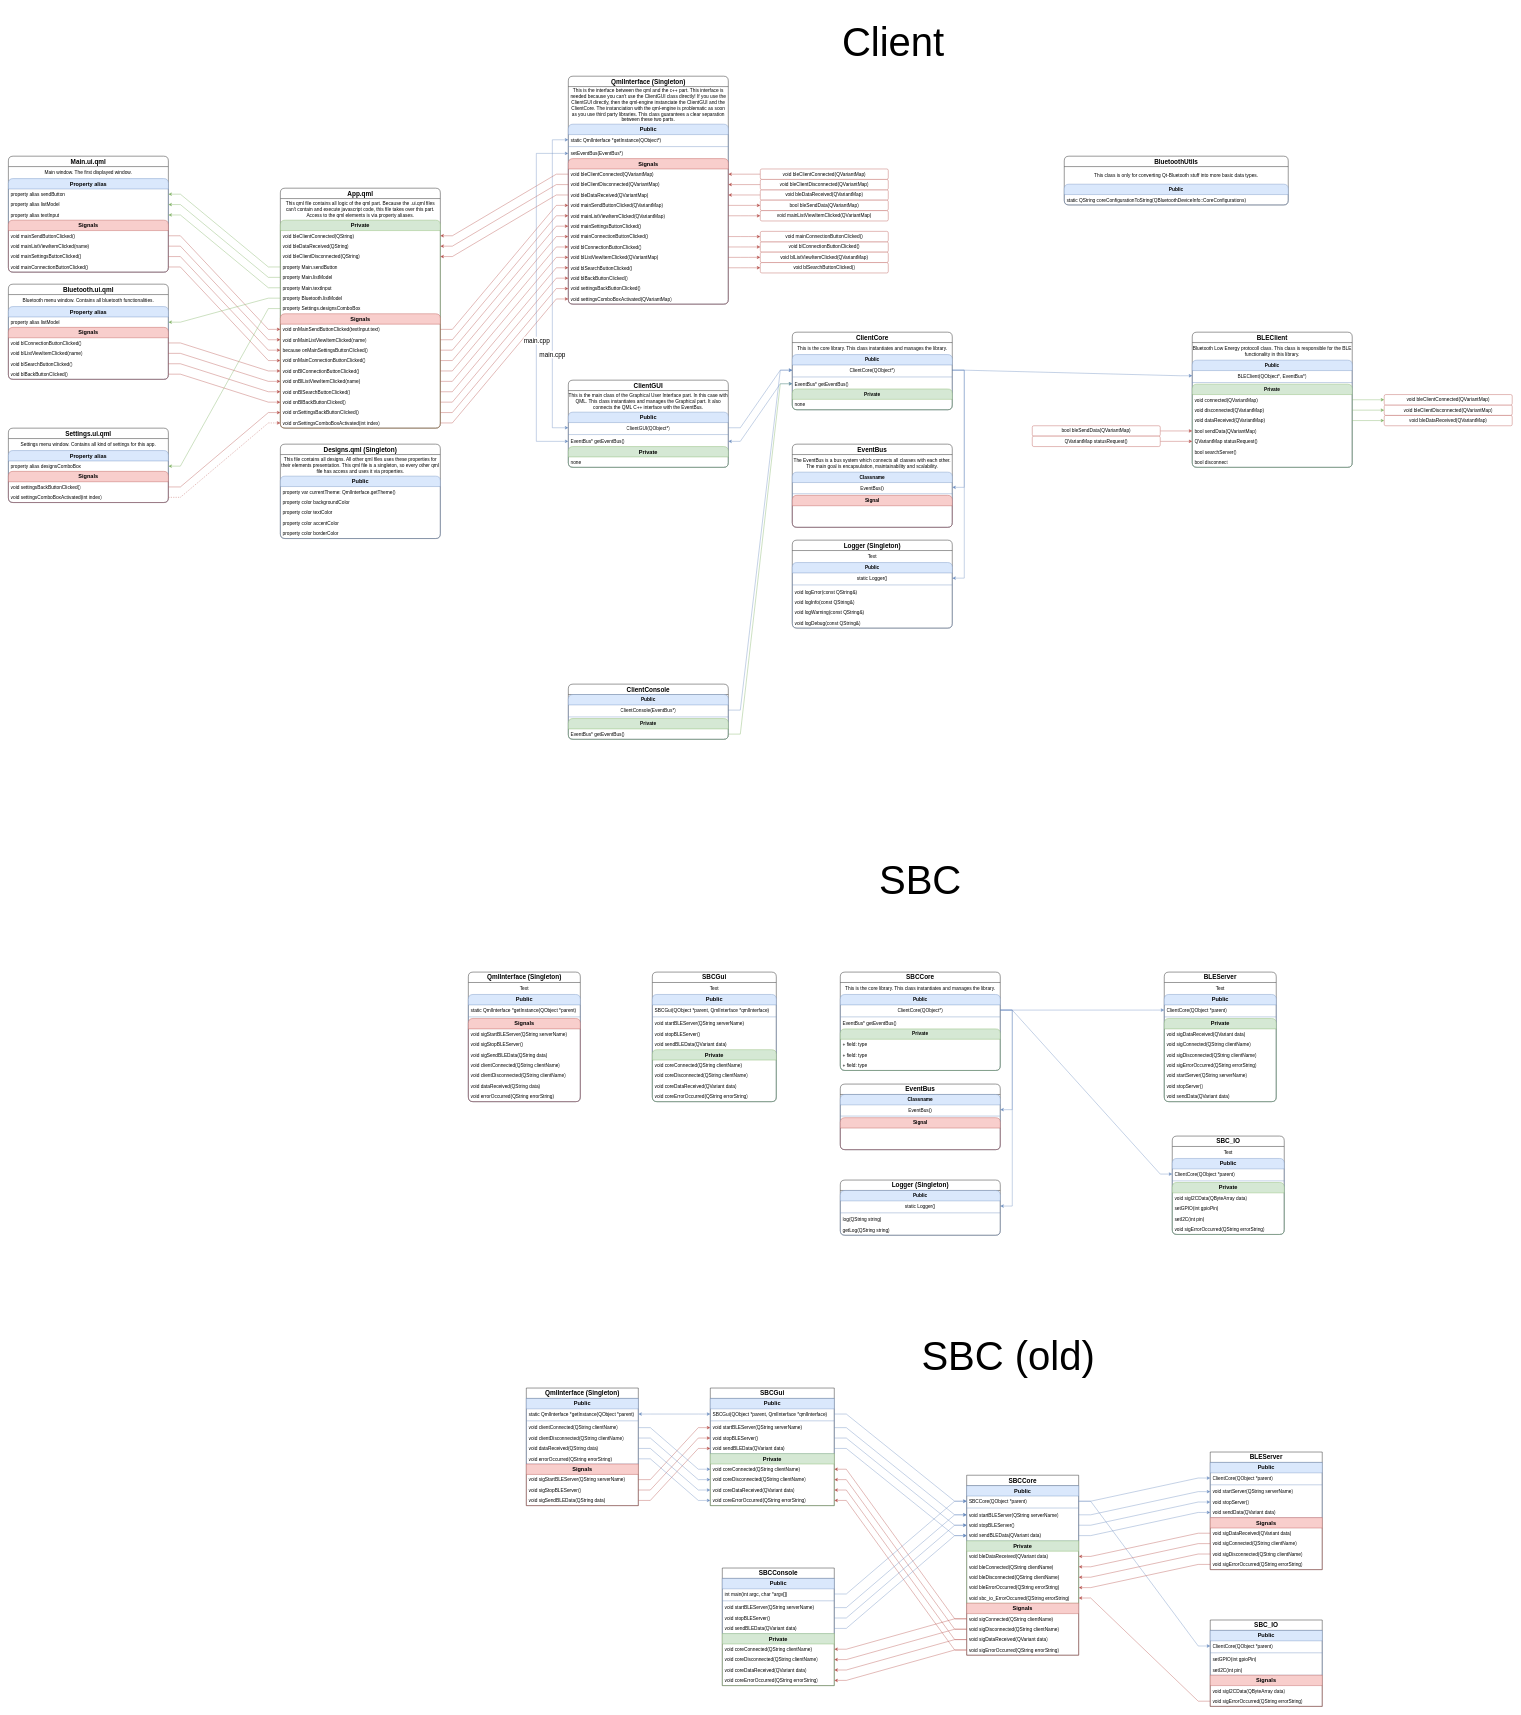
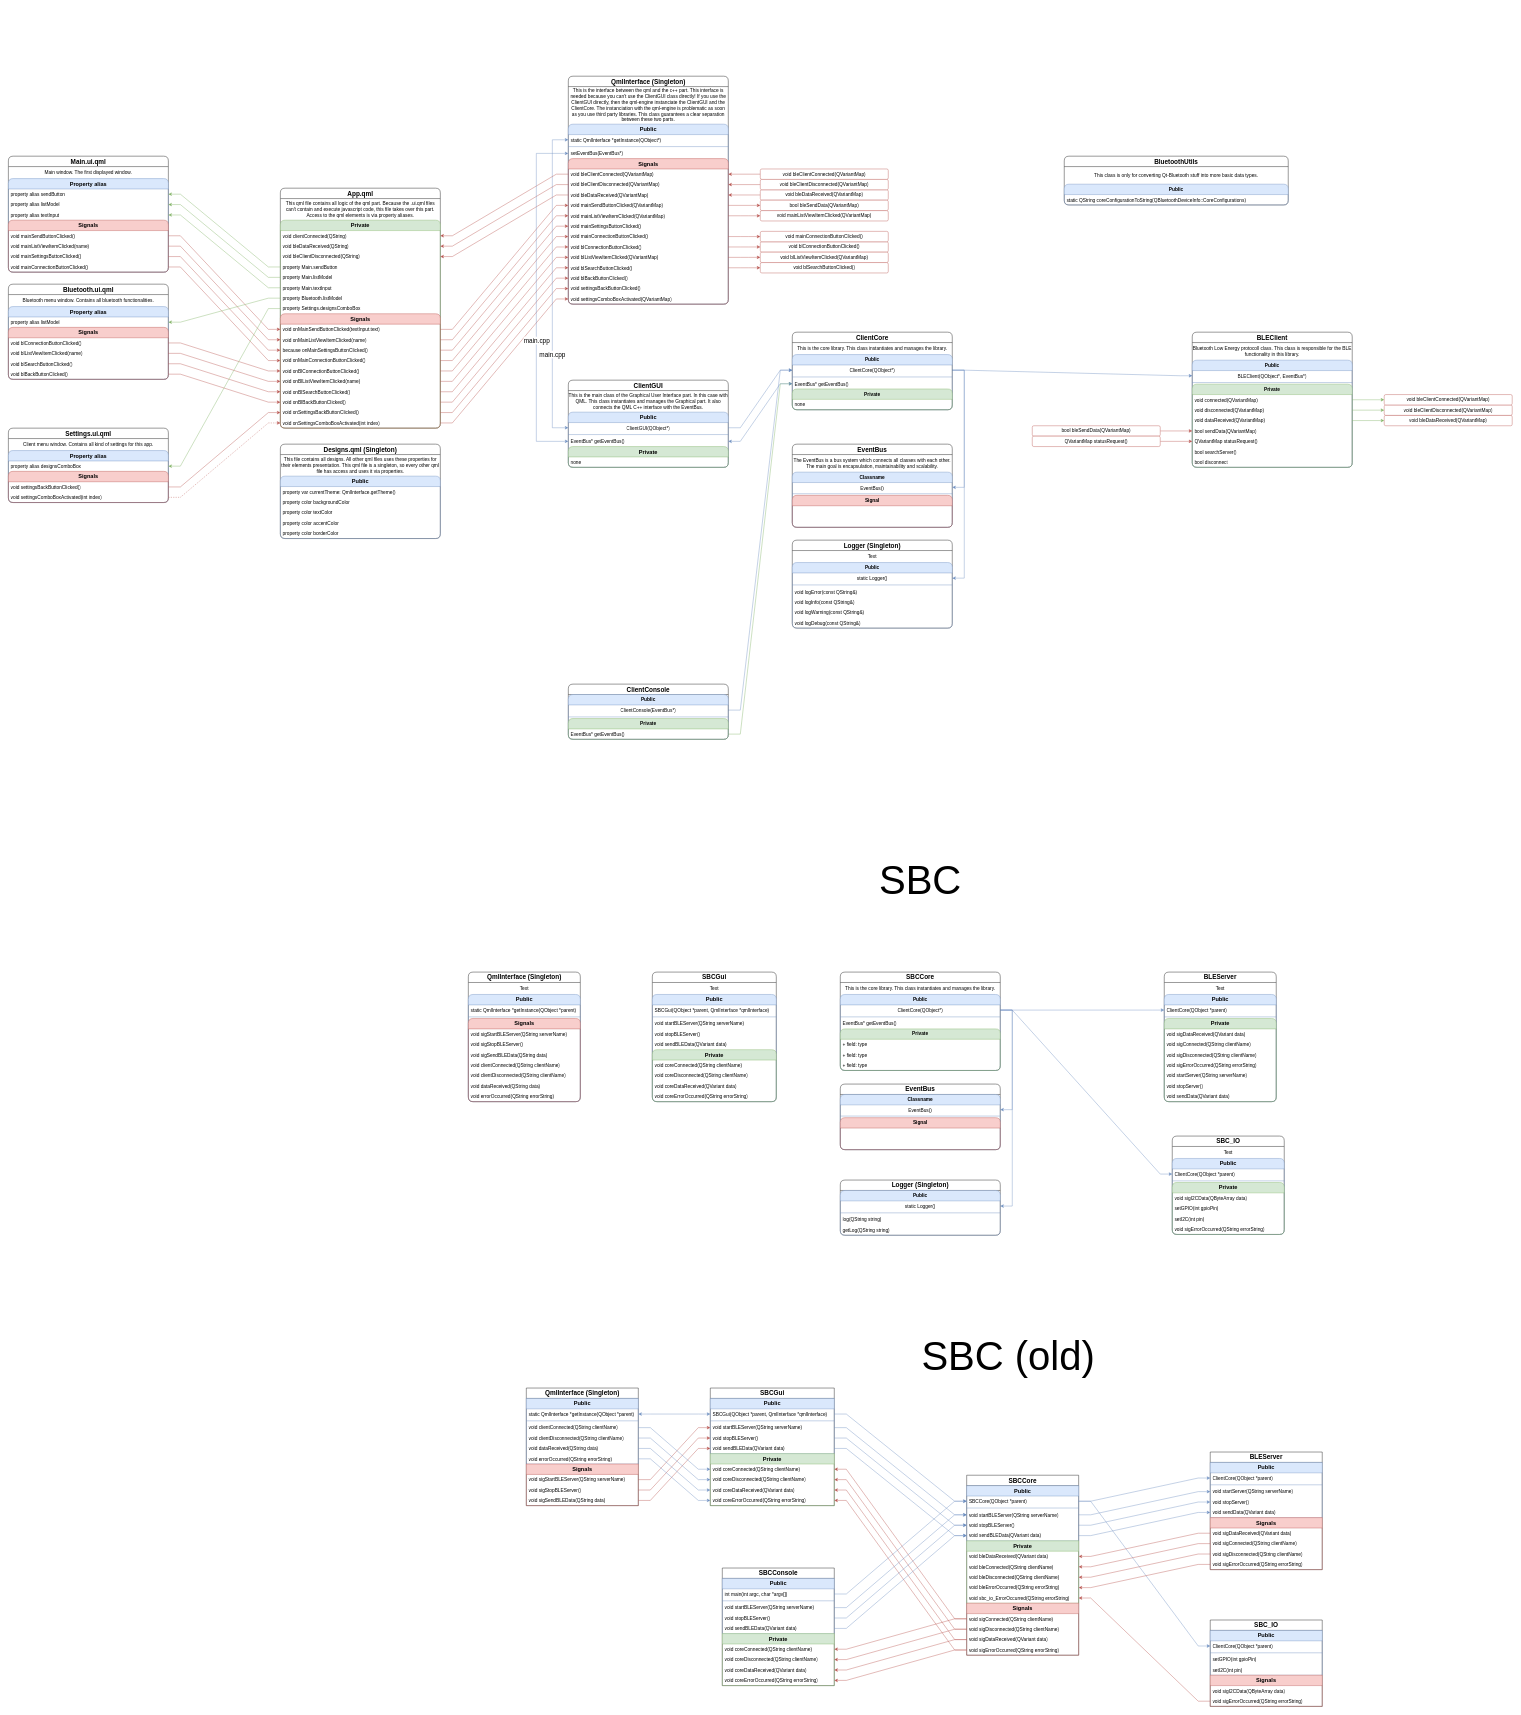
- <mxCell id="124" value="&lt;font style=&quot;font-size: 100px;&quot;&gt;Client&lt;/font&gt;" style="text;html=1;align=center;verticalAlign=middle;whiteSpace=wrap;rounded=0;fontSize=30;" parent="1" vertex="1"><mxGeometry x="2050" y="20" width="365" height="168" as="geometry" /></mxCell>
- <mxCell id="205" value="void bleClientConnected(QString)" style="text;strokeColor=none;fillColor=none;align=left;verticalAlign=top;spacingLeft=4;spacingRight=4;overflow=hidden;rotatable=0;points=[[0,0.5],[1,0.5]];portConstraint=eastwest;whiteSpace=wrap;html=1;" parent="204" vertex="1"><mxGeometry y="26" width="400" height="26" as="geometry" /></mxCell>
+ <mxCell id="205" value="void clientConnected(QString)" style="text;strokeColor=none;fillColor=none;align=left;verticalAlign=top;spacingLeft=4;spacingRight=4;overflow=hidden;rotatable=0;points=[[0,0.5],[1,0.5]];portConstraint=eastwest;whiteSpace=wrap;html=1;" parent="204" vertex="1"><mxGeometry y="26" width="400" height="26" as="geometry" /></mxCell>
- <mxCell id="249" value="Settings menu window. Contains all kind of settings for this app." style="text;html=1;align=center;verticalAlign=middle;whiteSpace=wrap;rounded=0;" parent="248" vertex="1"><mxGeometry y="26" width="400" height="30" as="geometry" /></mxCell>
+ <mxCell id="249" value="Client menu window. Contains all kind of settings for this app." style="text;html=1;align=center;verticalAlign=middle;whiteSpace=wrap;rounded=0;" parent="248" vertex="1"><mxGeometry y="26" width="400" height="30" as="geometry" /></mxCell>
